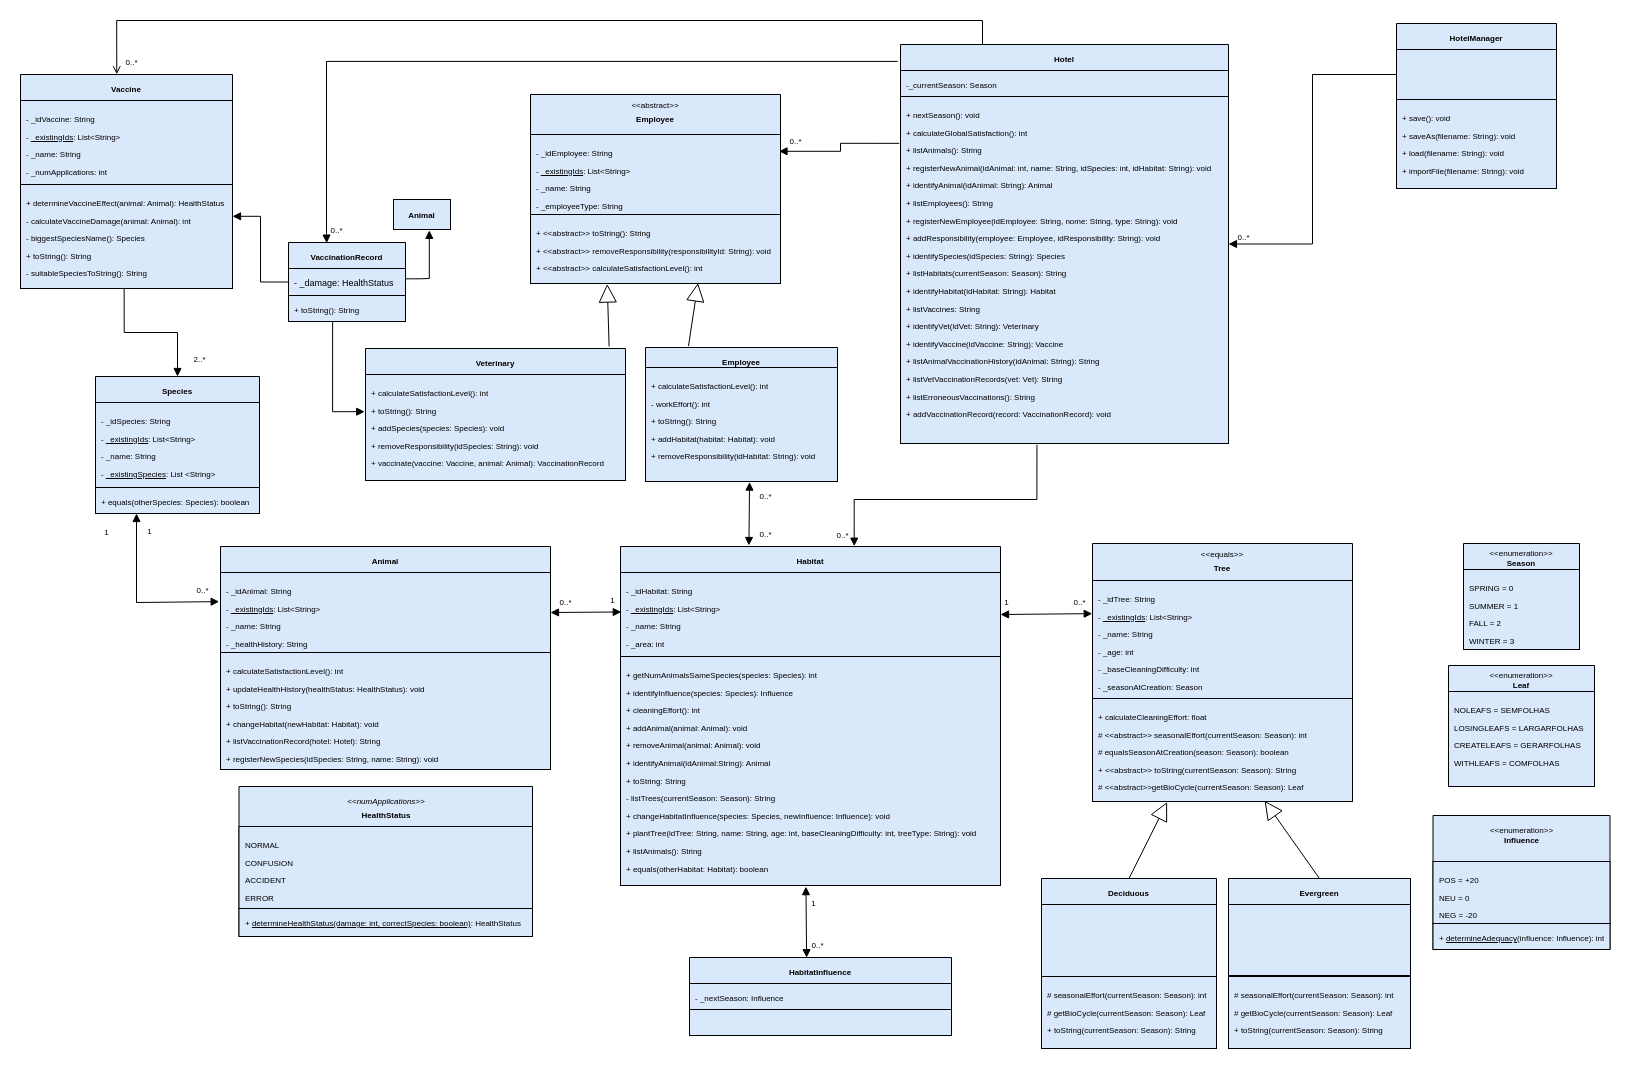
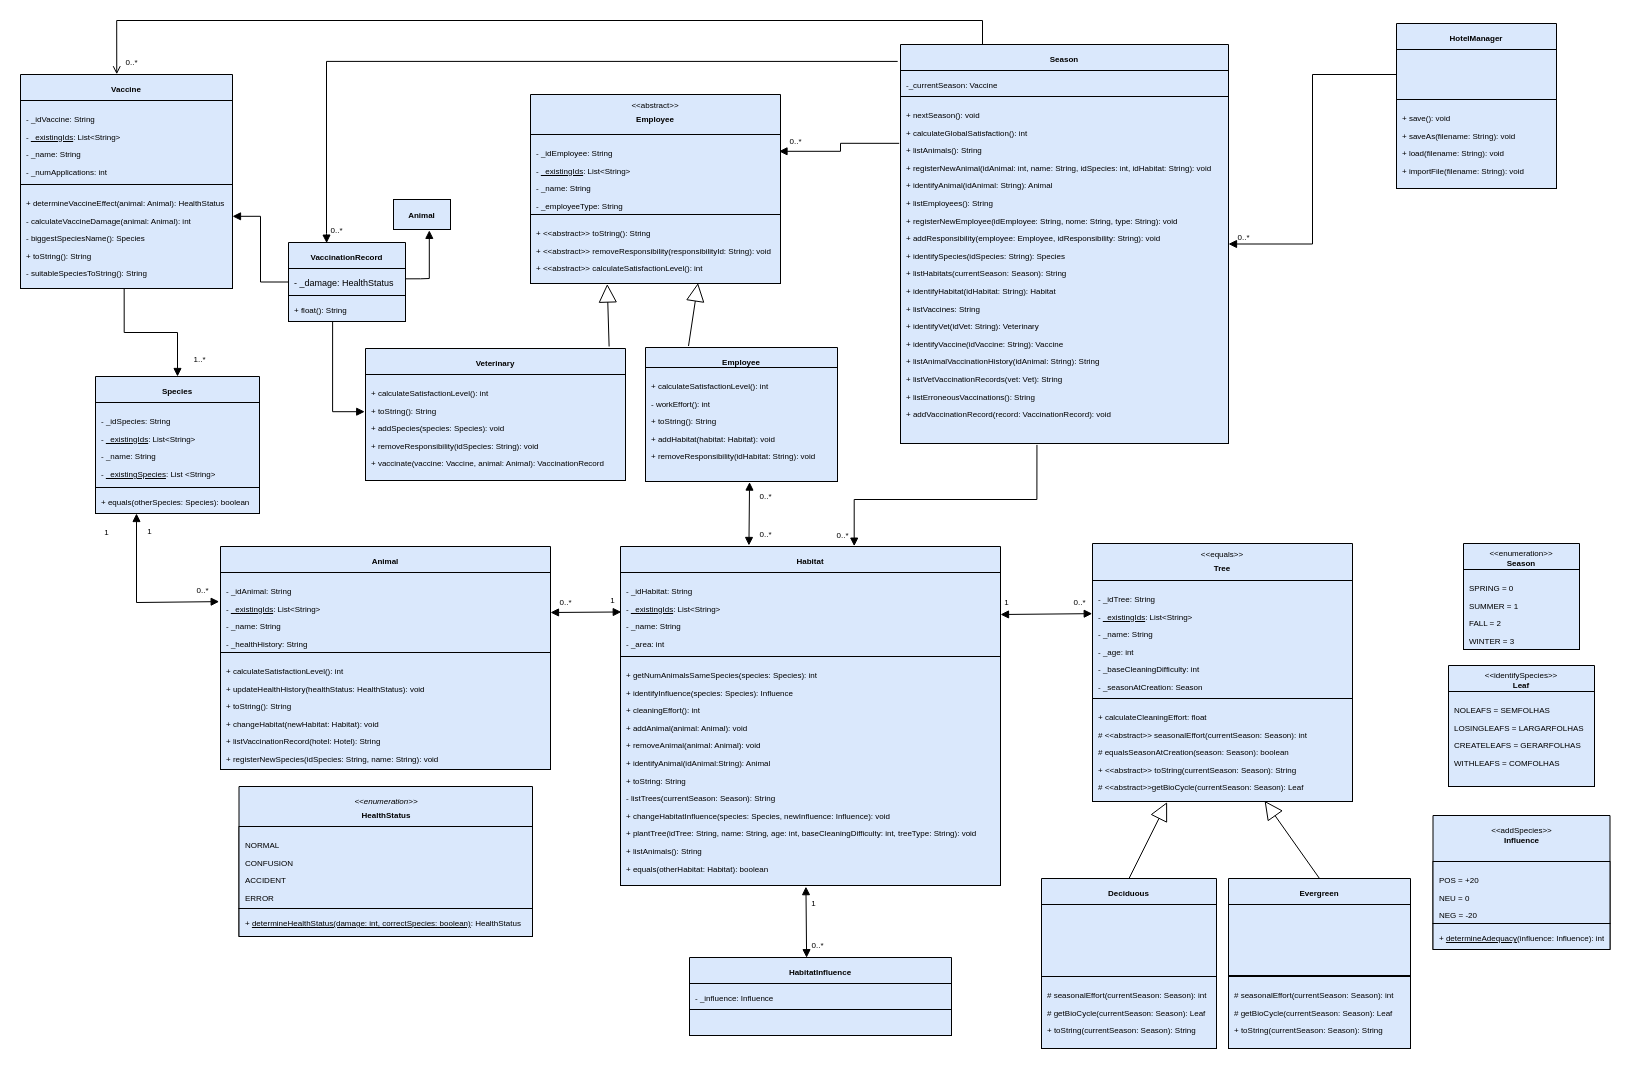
- <mxCell id="64" value="&lt;font style=&quot;font-size: 8px;&quot;&gt;Hotel&lt;/font&gt;" style="swimlane;fontStyle=1;align=center;verticalAlign=top;childLayout=stackLayout;horizontal=1;startSize=26;horizontalStack=0;resizeParent=1;resizeParentMax=0;resizeLast=0;collapsible=1;marginBottom=0;whiteSpace=wrap;html=1;fillColor=#dae8fc;strokeColor=default;" vertex="1" parent="1"><mxGeometry x="900" y="44" width="328" height="399" as="geometry" /></mxCell>
+ <mxCell id="64" value="&lt;font style=&quot;font-size: 8px;&quot;&gt;Season&lt;/font&gt;" style="swimlane;fontStyle=1;align=center;verticalAlign=top;childLayout=stackLayout;horizontal=1;startSize=26;horizontalStack=0;resizeParent=1;resizeParentMax=0;resizeLast=0;collapsible=1;marginBottom=0;whiteSpace=wrap;html=1;fillColor=#dae8fc;strokeColor=default;" vertex="1" parent="1"><mxGeometry x="900" y="44" width="328" height="399" as="geometry" /></mxCell>
- <mxCell id="65" value="&lt;font style=&quot;font-size: 8px;&quot;&gt;-_currentSeason: Season&lt;/font&gt;" style="text;strokeColor=default;fillColor=#dae8fc;align=left;verticalAlign=top;spacingLeft=4;spacingRight=4;overflow=hidden;rotatable=0;points=[[0,0.5],[1,0.5]];portConstraint=eastwest;whiteSpace=wrap;html=1;" vertex="1" parent="64"><mxGeometry y="26" width="328" height="26" as="geometry" /></mxCell>
+ <mxCell id="65" value="&lt;font style=&quot;font-size: 8px;&quot;&gt;-_currentSeason: Vaccine&lt;/font&gt;" style="text;strokeColor=default;fillColor=#dae8fc;align=left;verticalAlign=top;spacingLeft=4;spacingRight=4;overflow=hidden;rotatable=0;points=[[0,0.5],[1,0.5]];portConstraint=eastwest;whiteSpace=wrap;html=1;" vertex="1" parent="64"><mxGeometry y="26" width="328" height="26" as="geometry" /></mxCell>
- <mxCell id="8" value="&lt;font style=&quot;font-size: 8px;&quot;&gt;+ toString(): String&lt;/font&gt;" style="text;strokeColor=default;fillColor=#dae8fc;align=left;verticalAlign=top;spacingLeft=4;spacingRight=4;overflow=hidden;rotatable=0;points=[[0,0.5],[1,0.5]];portConstraint=eastwest;whiteSpace=wrap;html=1;" vertex="1" parent="6"><mxGeometry y="53" width="117" height="26" as="geometry" /></mxCell>
+ <mxCell id="8" value="&lt;font style=&quot;font-size: 8px;&quot;&gt;+ float(): String&lt;/font&gt;" style="text;strokeColor=default;fillColor=#dae8fc;align=left;verticalAlign=top;spacingLeft=4;spacingRight=4;overflow=hidden;rotatable=0;points=[[0,0.5],[1,0.5]];portConstraint=eastwest;whiteSpace=wrap;html=1;" vertex="1" parent="6"><mxGeometry y="53" width="117" height="26" as="geometry" /></mxCell>
- <mxCell id="35" value="&lt;font style=&quot;font-size: 8px;&quot;&gt;2..*&lt;/font&gt;" style="text;html=1;align=center;verticalAlign=middle;resizable=0;points=[];autosize=1;strokeColor=none;fillColor=none;" vertex="1" parent="31"><mxGeometry x="89" width="30" height="26" as="geometry" /></mxCell>
+ <mxCell id="35" value="&lt;font style=&quot;font-size: 8px;&quot;&gt;1..*&lt;/font&gt;" style="text;html=1;align=center;verticalAlign=middle;resizable=0;points=[];autosize=1;strokeColor=none;fillColor=none;" vertex="1" parent="31"><mxGeometry x="89" width="30" height="26" as="geometry" /></mxCell>
- <mxCell id="59" value="&lt;font style=&quot;font-size: 8px;&quot;&gt;&amp;lt;&amp;lt;enumeration&amp;gt;&amp;gt;&lt;/font&gt;&lt;div style=&quot;font-size: 8px;&quot;&gt;&lt;b&gt;&lt;font style=&quot;font-size: 8px;&quot;&gt;Leaf&lt;/font&gt;&lt;/b&gt;&lt;/div&gt;" style="swimlane;fontStyle=0;childLayout=stackLayout;horizontal=1;startSize=26;fillColor=#dae8fc;horizontalStack=0;resizeParent=1;resizeParentMax=0;resizeLast=0;collapsible=1;marginBottom=0;whiteSpace=wrap;html=1;strokeColor=default;" vertex="1" parent="1"><mxGeometry x="1448" y="665" width="146" height="121" as="geometry" /></mxCell>
+ <mxCell id="59" value="&lt;font style=&quot;font-size: 8px;&quot;&gt;&amp;lt;&amp;lt;identifySpecies&amp;gt;&amp;gt;&lt;/font&gt;&lt;div style=&quot;font-size: 8px;&quot;&gt;&lt;b&gt;&lt;font style=&quot;font-size: 8px;&quot;&gt;Leaf&lt;/font&gt;&lt;/b&gt;&lt;/div&gt;" style="swimlane;fontStyle=0;childLayout=stackLayout;horizontal=1;startSize=26;fillColor=#dae8fc;horizontalStack=0;resizeParent=1;resizeParentMax=0;resizeLast=0;collapsible=1;marginBottom=0;whiteSpace=wrap;html=1;strokeColor=default;" vertex="1" parent="1"><mxGeometry x="1448" y="665" width="146" height="121" as="geometry" /></mxCell>
- <mxCell id="28" value="&lt;font style=&quot;font-size: 8px;&quot;&gt;&lt;span style=&quot;font-weight: normal;&quot;&gt;&lt;em&gt;&amp;lt;&amp;lt;numApplications&amp;gt;&amp;gt;&lt;/em&gt;&lt;em style=&quot;&quot;&gt;&lt;br class=&quot;softbreak&quot;&gt;&lt;/em&gt;&lt;/span&gt;HealthStatus&lt;/font&gt;" style="swimlane;fontStyle=1;align=center;verticalAlign=top;childLayout=stackLayout;horizontal=1;startSize=40;horizontalStack=0;resizeParent=1;resizeParentMax=0;resizeLast=0;collapsible=1;marginBottom=0;whiteSpace=wrap;html=1;fillColor=#dae8fc;strokeColor=default;" vertex="1" parent="1"><mxGeometry x="238.5" y="786" width="293.5" height="150" as="geometry" /></mxCell>
+ <mxCell id="28" value="&lt;font style=&quot;font-size: 8px;&quot;&gt;&lt;span style=&quot;font-weight: normal;&quot;&gt;&lt;em&gt;&amp;lt;&amp;lt;enumeration&amp;gt;&amp;gt;&lt;/em&gt;&lt;em style=&quot;&quot;&gt;&lt;br class=&quot;softbreak&quot;&gt;&lt;/em&gt;&lt;/span&gt;HealthStatus&lt;/font&gt;" style="swimlane;fontStyle=1;align=center;verticalAlign=top;childLayout=stackLayout;horizontal=1;startSize=40;horizontalStack=0;resizeParent=1;resizeParentMax=0;resizeLast=0;collapsible=1;marginBottom=0;whiteSpace=wrap;html=1;fillColor=#dae8fc;strokeColor=default;" vertex="1" parent="1"><mxGeometry x="238.5" y="786" width="293.5" height="150" as="geometry" /></mxCell>
- <mxCell id="61" value="&lt;span style=&quot;font-weight: normal; font-size: 8px;&quot;&gt;&lt;font style=&quot;font-size: 8px;&quot;&gt;&amp;lt;&amp;lt;enumeration&amp;gt;&amp;gt;&lt;/font&gt;&lt;/span&gt;&lt;div style=&quot;font-size: 8px;&quot;&gt;&lt;font style=&quot;font-size: 8px;&quot;&gt;Influence&lt;/font&gt;&lt;/div&gt;" style="swimlane;fontStyle=1;align=center;verticalAlign=top;childLayout=stackLayout;horizontal=1;startSize=46;horizontalStack=0;resizeParent=1;resizeParentMax=0;resizeLast=0;collapsible=1;marginBottom=0;whiteSpace=wrap;html=1;fillColor=#dae8fc;strokeColor=default;" vertex="1" parent="1"><mxGeometry x="1432.5" y="815" width="177" height="134" as="geometry" /></mxCell>
+ <mxCell id="61" value="&lt;span style=&quot;font-weight: normal; font-size: 8px;&quot;&gt;&lt;font style=&quot;font-size: 8px;&quot;&gt;&amp;lt;&amp;lt;addSpecies&amp;gt;&amp;gt;&lt;/font&gt;&lt;/span&gt;&lt;div style=&quot;font-size: 8px;&quot;&gt;&lt;font style=&quot;font-size: 8px;&quot;&gt;Influence&lt;/font&gt;&lt;/div&gt;" style="swimlane;fontStyle=1;align=center;verticalAlign=top;childLayout=stackLayout;horizontal=1;startSize=46;horizontalStack=0;resizeParent=1;resizeParentMax=0;resizeLast=0;collapsible=1;marginBottom=0;whiteSpace=wrap;html=1;fillColor=#dae8fc;strokeColor=default;" vertex="1" parent="1"><mxGeometry x="1432.5" y="815" width="177" height="134" as="geometry" /></mxCell>
- <mxCell id="79" value="&lt;font style=&quot;font-size: 8px;&quot;&gt;- _nextSeason: Influence&lt;/font&gt;" style="text;strokeColor=default;fillColor=#dae8fc;align=left;verticalAlign=top;spacingLeft=4;spacingRight=4;overflow=hidden;rotatable=0;points=[[0,0.5],[1,0.5]];portConstraint=eastwest;whiteSpace=wrap;html=1;" vertex="1" parent="78"><mxGeometry y="26" width="262" height="26" as="geometry" /></mxCell>
+ <mxCell id="79" value="&lt;font style=&quot;font-size: 8px;&quot;&gt;- _influence: Influence&lt;/font&gt;" style="text;strokeColor=default;fillColor=#dae8fc;align=left;verticalAlign=top;spacingLeft=4;spacingRight=4;overflow=hidden;rotatable=0;points=[[0,0.5],[1,0.5]];portConstraint=eastwest;whiteSpace=wrap;html=1;" vertex="1" parent="78"><mxGeometry y="26" width="262" height="26" as="geometry" /></mxCell>
